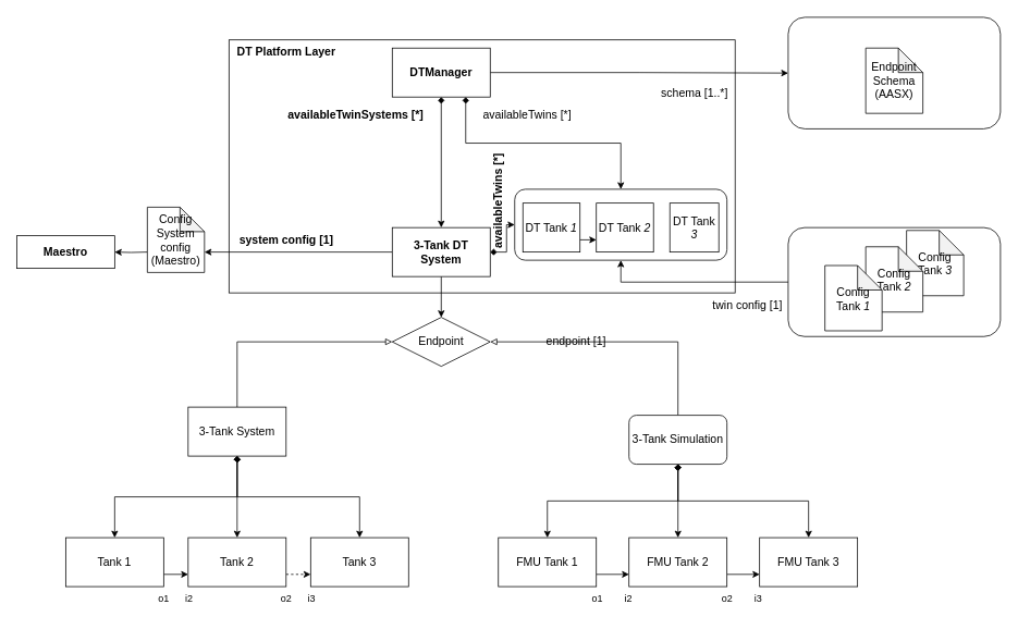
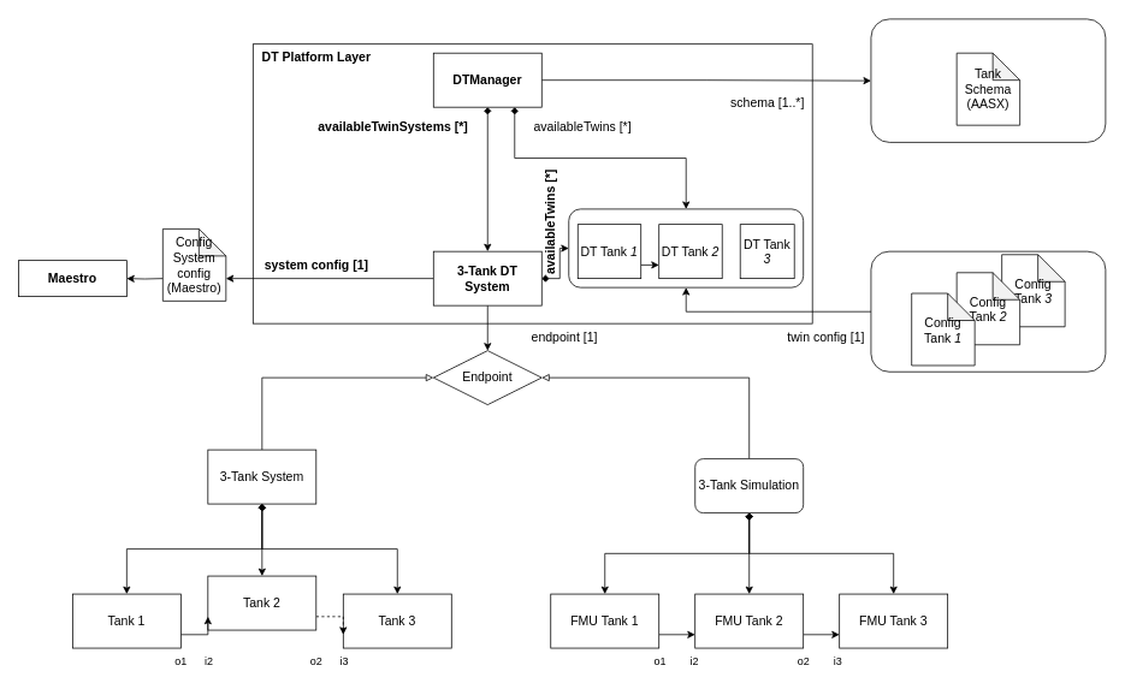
- <mxCell id="62" value="Endpoint Schema (AASX)" style="shape=note;whiteSpace=wrap;html=1;backgroundOutline=1;darkOpacity=0.05;fontSize=14;container=0;" parent="60" vertex="1"><mxGeometry x="95" y="37.75" width="70" height="80" as="geometry" /></mxCell>
+ <mxCell id="62" value="Tank Schema (AASX)" style="shape=note;whiteSpace=wrap;html=1;backgroundOutline=1;darkOpacity=0.05;fontSize=14;container=0;" parent="60" vertex="1"><mxGeometry x="95" y="37.75" width="70" height="80" as="geometry" /></mxCell>
- <mxCell id="53" value="endpoint [1]" style="text;html=1;align=center;verticalAlign=middle;resizable=0;points=[];autosize=1;strokeColor=none;fillColor=none;fontSize=14;" parent="1" vertex="1"><mxGeometry x="655" y="403" width="100" height="30" as="geometry" /></mxCell>
+ <mxCell id="53" value="endpoint [1]" style="text;html=1;align=center;verticalAlign=middle;resizable=0;points=[];autosize=1;strokeColor=none;fillColor=none;fontSize=14;" parent="1" vertex="1"><mxGeometry x="575" y="358" width="100" height="30" as="geometry" /></mxCell>
- <mxCell id="7" value="Tank 2" style="rounded=0;whiteSpace=wrap;html=1;fontSize=14;" parent="1" vertex="1"><mxGeometry x="230" y="658" width="120" height="60" as="geometry" /></mxCell>
+ <mxCell id="7" value="Tank 2" style="rounded=0;whiteSpace=wrap;html=1;fontSize=14;" parent="1" vertex="1"><mxGeometry x="230" y="638" width="120" height="60" as="geometry" /></mxCell>
